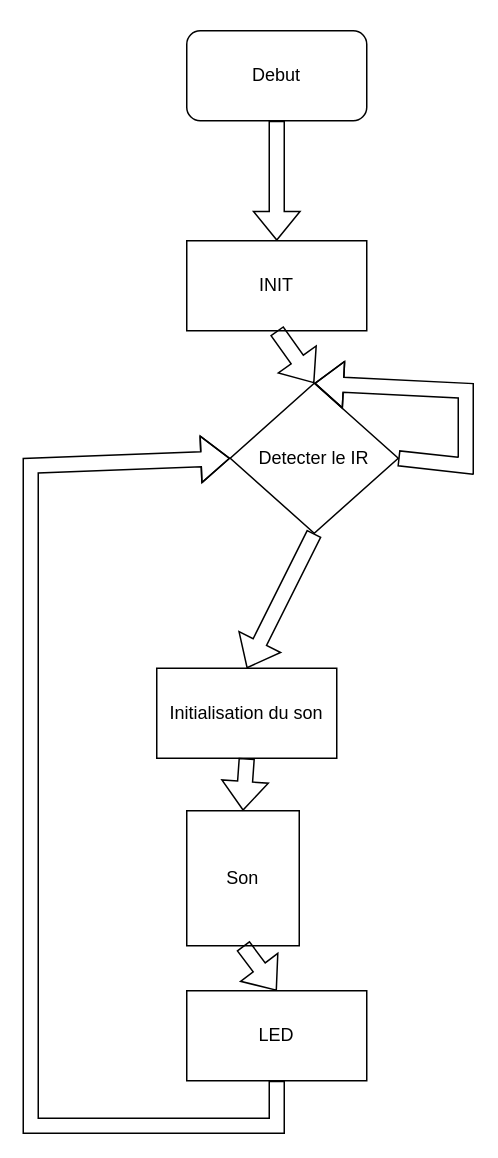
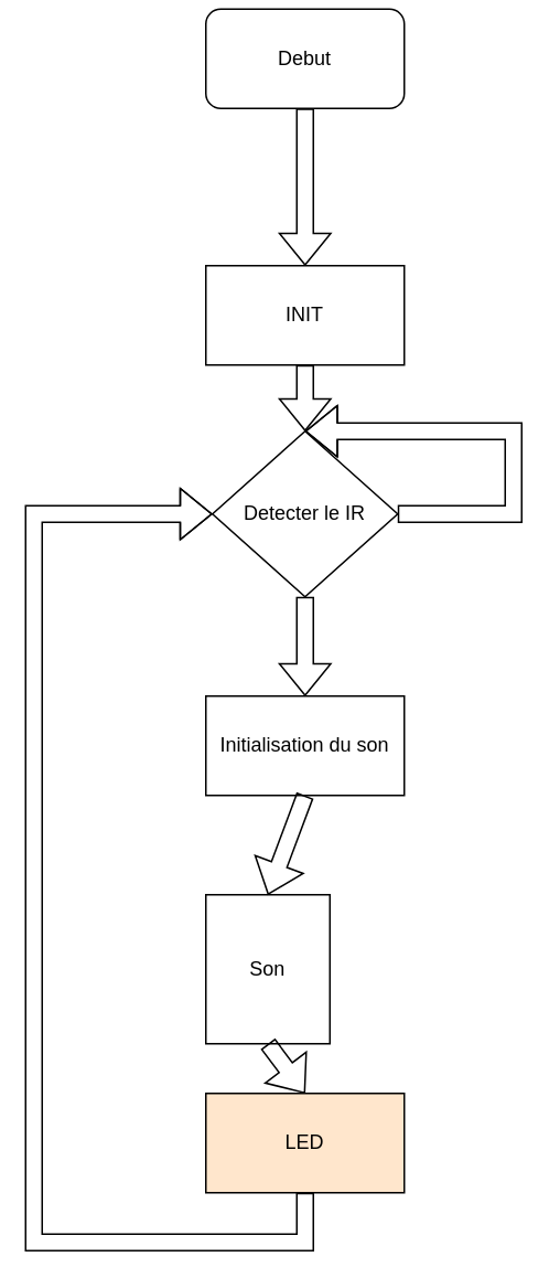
- <mxCell id="2" value="Debut" style="rounded=1;whiteSpace=wrap;html=1;" vertex="1" parent="1"><mxGeometry x="124" y="20" width="120" height="60" as="geometry" /></mxCell>
+ <mxCell id="2" value="Debut" style="rounded=1;whiteSpace=wrap;html=1;" vertex="1" parent="1"><mxGeometry x="124" y="5" width="120" height="60" as="geometry" /></mxCell>
- <mxCell id="5" value="Detecter le IR" style="rhombus;whiteSpace=wrap;html=1;" vertex="1" parent="1"><mxGeometry x="153" y="255" width="112" height="100" as="geometry" /></mxCell>
+ <mxCell id="5" value="Detecter le IR" style="rhombus;whiteSpace=wrap;html=1;" vertex="1" parent="1"><mxGeometry x="128" y="260" width="112" height="100" as="geometry" /></mxCell>
- <mxCell id="8" value="Initialisation du son" style="rounded=0;whiteSpace=wrap;html=1;" vertex="1" parent="1"><mxGeometry x="104" y="445" width="120" height="60" as="geometry" /></mxCell>
+ <mxCell id="8" value="Initialisation du son" style="rounded=0;whiteSpace=wrap;html=1;" vertex="1" parent="1"><mxGeometry x="124" y="420" width="120" height="60" as="geometry" /></mxCell>
- <mxCell id="11" value="LED" style="rounded=0;whiteSpace=wrap;html=1;" vertex="1" parent="1"><mxGeometry x="124" y="660" width="120" height="60" as="geometry" /></mxCell>
+ <mxCell id="11" value="LED" style="rounded=0;whiteSpace=wrap;html=1;fillColor=#ffe6cc;" vertex="1" parent="1"><mxGeometry x="124" y="660" width="120" height="60" as="geometry" /></mxCell>
